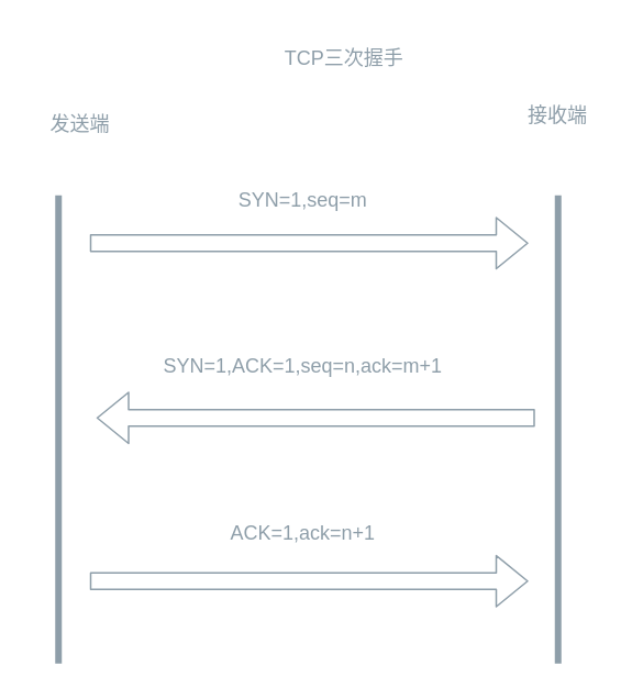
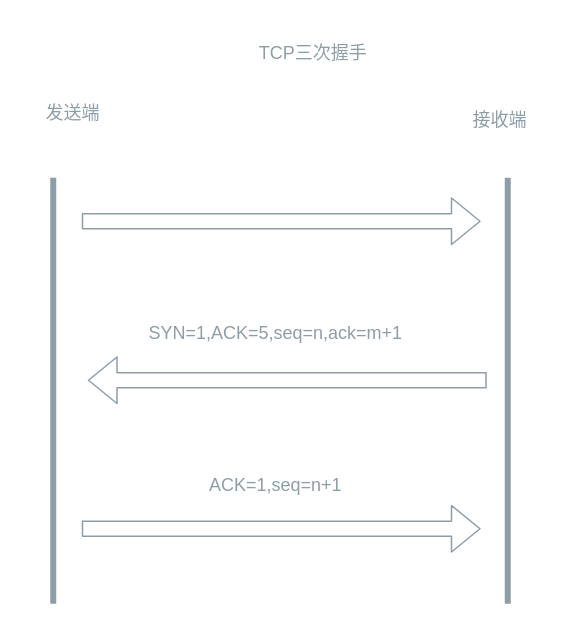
- <mxCell id="8" value="接收端" style="text;strokeColor=none;align=center;fillColor=none;html=1;verticalAlign=middle;whiteSpace=wrap;rounded=0;fontColor=#8E9EA9;" vertex="1" parent="1"><mxGeometry x="308" y="55" width="60" height="30" as="geometry" /></mxCell>
+ <mxCell id="8" value="接收端" style="text;strokeColor=none;align=center;fillColor=none;html=1;verticalAlign=middle;whiteSpace=wrap;rounded=0;fontColor=#8E9EA9;" vertex="1" parent="1"><mxGeometry x="303" y="65" width="60" height="30" as="geometry" /></mxCell>
- <mxCell id="9" value="SYN=1,seq=m" style="text;strokeColor=none;align=center;fillColor=none;html=1;verticalAlign=middle;whiteSpace=wrap;rounded=0;fontColor=#8E9EA9;" vertex="1" parent="1"><mxGeometry x="88" y="106" width="191" height="30" as="geometry" /></mxCell>
- <mxCell id="10" value="SYN=1,ACK=1,seq=n,ack=m+1" style="text;strokeColor=none;align=center;fillColor=none;html=1;verticalAlign=middle;whiteSpace=wrap;rounded=0;fontColor=#8E9EA9;" vertex="1" parent="1"><mxGeometry x="88" y="207" width="191" height="30" as="geometry" /></mxCell>
+ <mxCell id="10" value="SYN=1,ACK=5,seq=n,ack=m+1" style="text;strokeColor=none;align=center;fillColor=none;html=1;verticalAlign=middle;whiteSpace=wrap;rounded=0;fontColor=#8E9EA9;" vertex="1" parent="1"><mxGeometry x="88" y="207" width="191" height="30" as="geometry" /></mxCell>
- <mxCell id="11" value="ACK=1,ack=n+1" style="text;strokeColor=none;align=center;fillColor=none;html=1;verticalAlign=middle;whiteSpace=wrap;rounded=0;fontColor=#8E9EA9;" vertex="1" parent="1"><mxGeometry x="88" y="308" width="191" height="30" as="geometry" /></mxCell>
+ <mxCell id="11" value="ACK=1,seq=n+1" style="text;strokeColor=none;align=center;fillColor=none;html=1;verticalAlign=middle;whiteSpace=wrap;rounded=0;fontColor=#8E9EA9;" vertex="1" parent="1"><mxGeometry x="88" y="308" width="191" height="30" as="geometry" /></mxCell>
